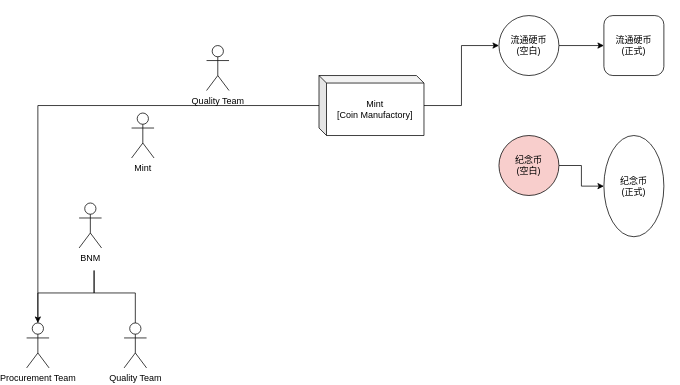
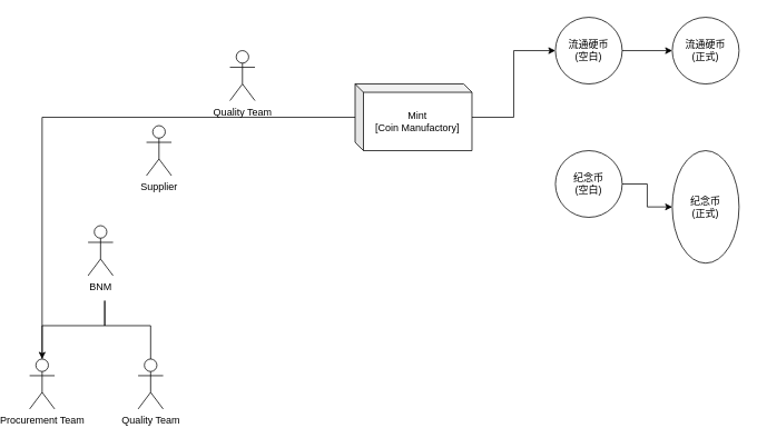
- <mxCell id="17" value="流通硬币&lt;br&gt;(正式)" style="whiteSpace=wrap;html=1;aspect=fixed;rounded=1;" vertex="1" parent="1"><mxGeometry x="790" y="20" width="80" height="80" as="geometry" /></mxCell>
+ <mxCell id="17" value="流通硬币&lt;br&gt;(正式)" style="ellipse;whiteSpace=wrap;html=1;aspect=fixed;" vertex="1" parent="1"><mxGeometry x="790" y="20" width="80" height="80" as="geometry" /></mxCell>
- <mxCell id="5" value="纪念币&lt;br&gt;(空白)" style="ellipse;whiteSpace=wrap;html=1;aspect=fixed;fillColor=#f8cecc;" parent="1" vertex="1"><mxGeometry x="650" y="180" width="80" height="80" as="geometry" /></mxCell>
+ <mxCell id="5" value="纪念币&lt;br&gt;(空白)" style="ellipse;whiteSpace=wrap;html=1;aspect=fixed;" parent="1" vertex="1"><mxGeometry x="650" y="180" width="80" height="80" as="geometry" /></mxCell>
- <mxCell id="2" value="Mint" style="shape=umlActor;verticalLabelPosition=bottom;verticalAlign=top;html=1;outlineConnect=0;" parent="1" vertex="1"><mxGeometry x="160" y="150" width="30" height="60" as="geometry" /></mxCell>
+ <mxCell id="2" value="Supplier" style="shape=umlActor;verticalLabelPosition=bottom;verticalAlign=top;html=1;outlineConnect=0;" parent="1" vertex="1"><mxGeometry x="160" y="150" width="30" height="60" as="geometry" /></mxCell>
